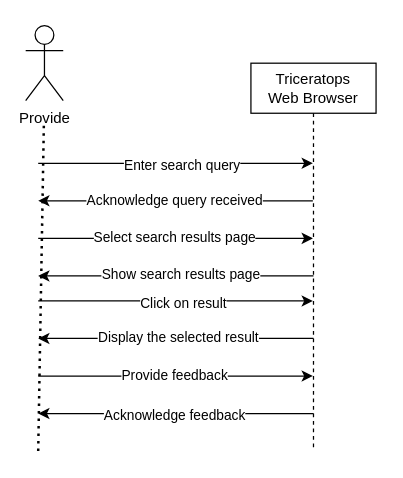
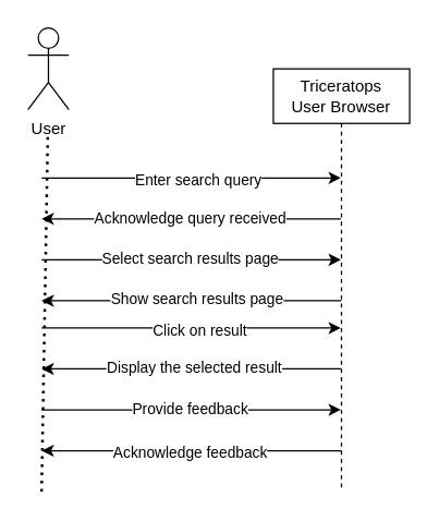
- <mxCell id="2" value="Triceratops&lt;br&gt;Web Browser" style="shape=umlLifeline;perimeter=lifelinePerimeter;whiteSpace=wrap;html=1;container=0;dropTarget=0;collapsible=0;recursiveResize=0;outlineConnect=0;portConstraint=eastwest;newEdgeStyle={&quot;edgeStyle&quot;:&quot;elbowEdgeStyle&quot;,&quot;elbow&quot;:&quot;vertical&quot;,&quot;curved&quot;:0,&quot;rounded&quot;:0};" parent="1" vertex="1"><mxGeometry x="200" y="50" width="100" height="310" as="geometry" /></mxCell>
+ <mxCell id="2" value="Triceratops&lt;br&gt;User Browser" style="shape=umlLifeline;perimeter=lifelinePerimeter;whiteSpace=wrap;html=1;container=0;dropTarget=0;collapsible=0;recursiveResize=0;outlineConnect=0;portConstraint=eastwest;newEdgeStyle={&quot;edgeStyle&quot;:&quot;elbowEdgeStyle&quot;,&quot;elbow&quot;:&quot;vertical&quot;,&quot;curved&quot;:0,&quot;rounded&quot;:0};" parent="1" vertex="1"><mxGeometry x="200" y="50" width="100" height="310" as="geometry" /></mxCell>
- <mxCell id="4" value="Provide&lt;div&gt;&lt;br&gt;&lt;/div&gt;" style="shape=umlActor;verticalLabelPosition=bottom;verticalAlign=top;html=1;outlineConnect=0;" vertex="1" parent="1"><mxGeometry x="20" y="20" width="30" height="60" as="geometry" /></mxCell>
+ <mxCell id="4" value="User&lt;div&gt;&lt;br&gt;&lt;/div&gt;" style="shape=umlActor;verticalLabelPosition=bottom;verticalAlign=top;html=1;outlineConnect=0;" vertex="1" parent="1"><mxGeometry x="20" y="20" width="30" height="60" as="geometry" /></mxCell>
